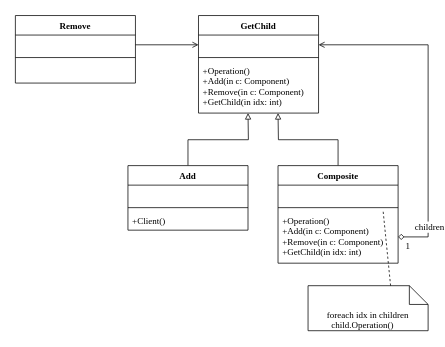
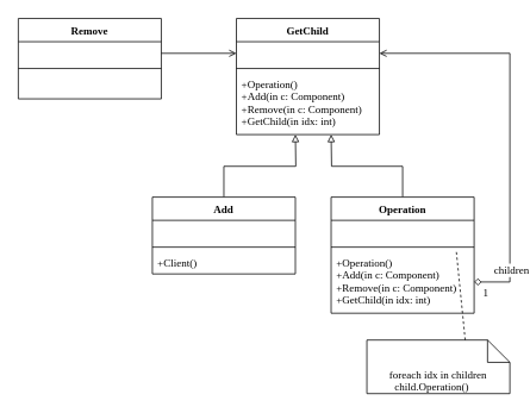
- <mxCell id="12" value="Composite" style="swimlane;fontStyle=1;align=center;verticalAlign=top;childLayout=stackLayout;horizontal=1;startSize=26;horizontalStack=0;resizeParent=1;resizeParentMax=0;resizeLast=0;collapsible=1;marginBottom=0;fontFamily=Lucida Console;fontSize=12;" parent="1" vertex="1"><mxGeometry x="370" y="220" width="160" height="130" as="geometry" /></mxCell>
+ <mxCell id="12" value="Operation" style="swimlane;fontStyle=1;align=center;verticalAlign=top;childLayout=stackLayout;horizontal=1;startSize=26;horizontalStack=0;resizeParent=1;resizeParentMax=0;resizeLast=0;collapsible=1;marginBottom=0;fontFamily=Lucida Console;fontSize=12;" parent="1" vertex="1"><mxGeometry x="370" y="220" width="160" height="130" as="geometry" /></mxCell>
